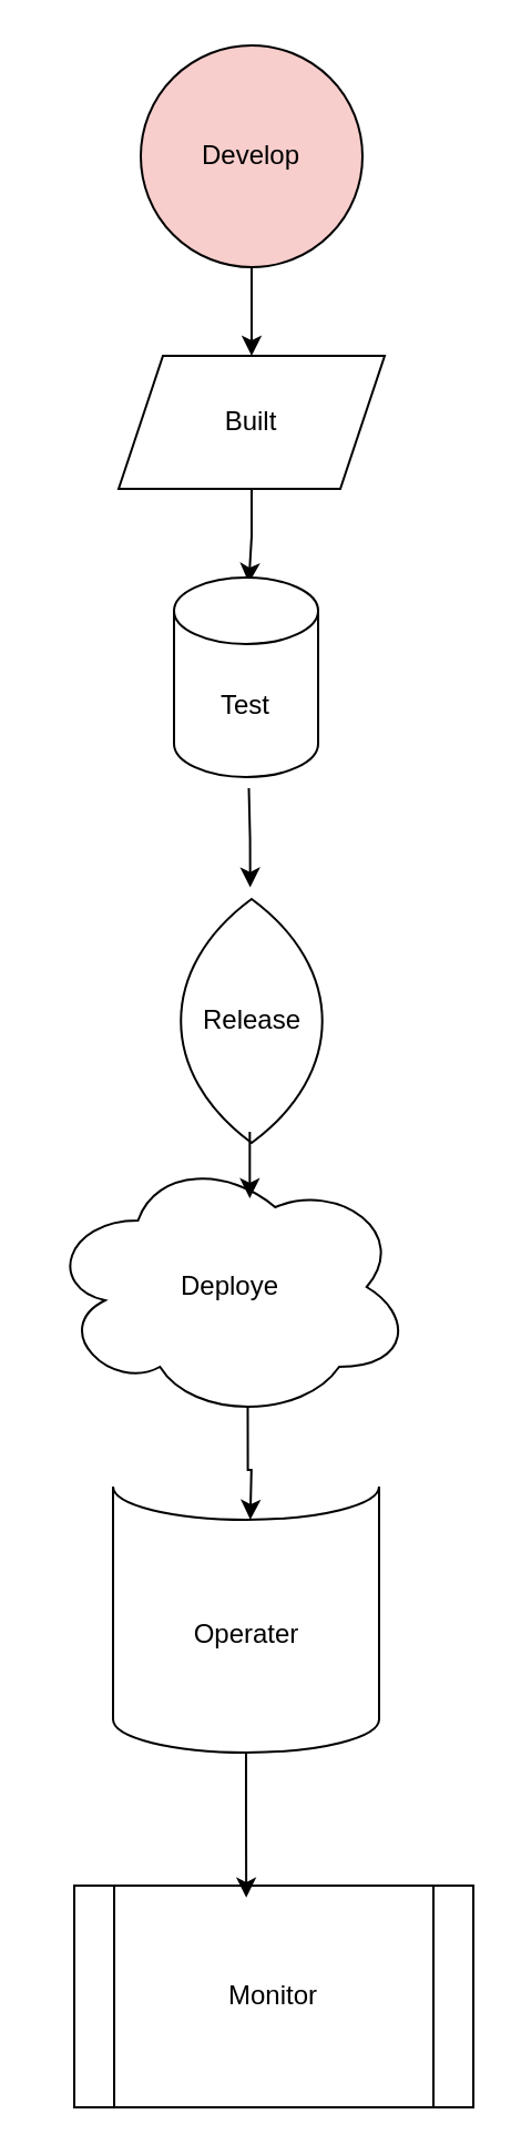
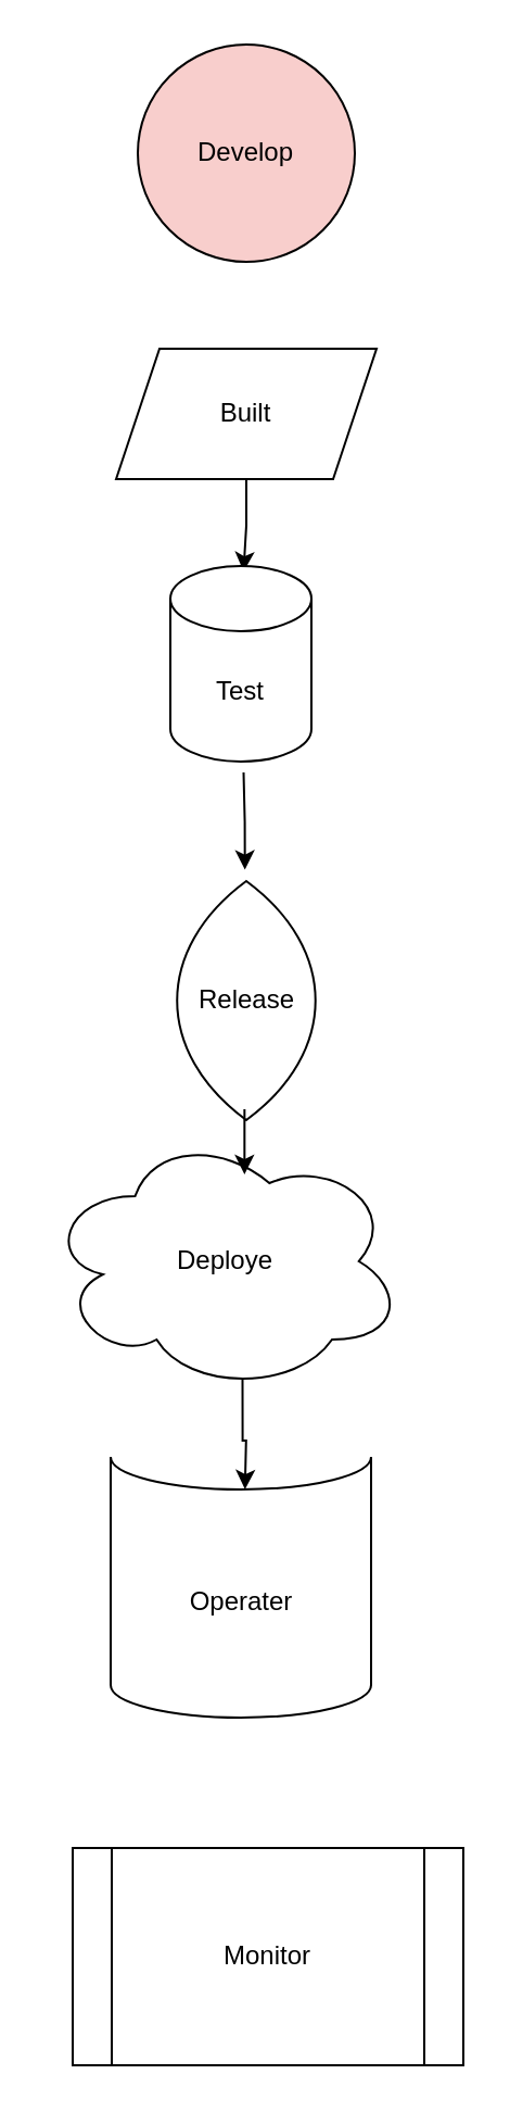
- <mxCell id="2" style="edgeStyle=orthogonalEdgeStyle;rounded=0;orthogonalLoop=1;jettySize=auto;html=1;exitX=0.5;exitY=1;exitDx=0;exitDy=0;" edge="1" parent="1" source="3" target="5"><mxGeometry relative="1" as="geometry" /></mxCell>
- <mxCell id="14" style="edgeStyle=orthogonalEdgeStyle;rounded=0;orthogonalLoop=1;jettySize=auto;html=1;exitX=0.5;exitY=1;exitDx=0;exitDy=0;exitPerimeter=0;entryX=0.431;entryY=0.054;entryDx=0;entryDy=0;entryPerimeter=0;" edge="1" parent="1" source="11" target="12"><mxGeometry relative="1" as="geometry" /></mxCell>
